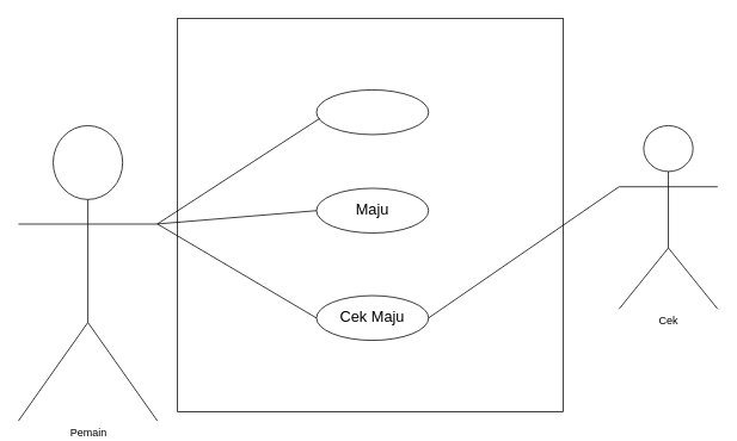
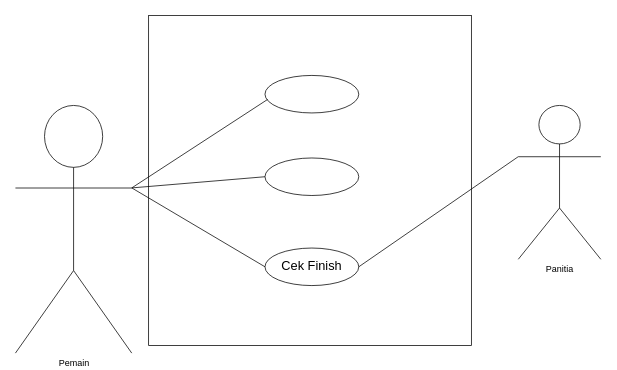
- <mxCell id="6" value="Maju" style="text;html=1;strokeColor=none;fillColor=none;align=center;verticalAlign=middle;whiteSpace=wrap;rounded=0;fontSize=17;" vertex="1" parent="1"><mxGeometry x="385" y="220" width="60" height="30" as="geometry" /></mxCell>
- <mxCell id="9" value="Cek Maju" style="text;html=1;strokeColor=none;fillColor=none;align=center;verticalAlign=middle;whiteSpace=wrap;rounded=0;fontSize=17;" vertex="1" parent="1"><mxGeometry x="361.25" y="340" width="107.5" height="30" as="geometry" /></mxCell>
+ <mxCell id="9" value="Cek Finish" style="text;html=1;strokeColor=none;fillColor=none;align=center;verticalAlign=middle;whiteSpace=wrap;rounded=0;fontSize=17;" vertex="1" parent="1"><mxGeometry x="361.25" y="340" width="107.5" height="30" as="geometry" /></mxCell>
- <mxCell id="3" value="Cek" style="shape=umlActor;verticalLabelPosition=bottom;verticalAlign=top;html=1;outlineConnect=0;" vertex="1" parent="1"><mxGeometry x="690" y="140" width="110" height="205" as="geometry" /></mxCell>
+ <mxCell id="3" value="Panitia" style="shape=umlActor;verticalLabelPosition=bottom;verticalAlign=top;html=1;outlineConnect=0;" vertex="1" parent="1"><mxGeometry x="690" y="140" width="110" height="205" as="geometry" /></mxCell>
